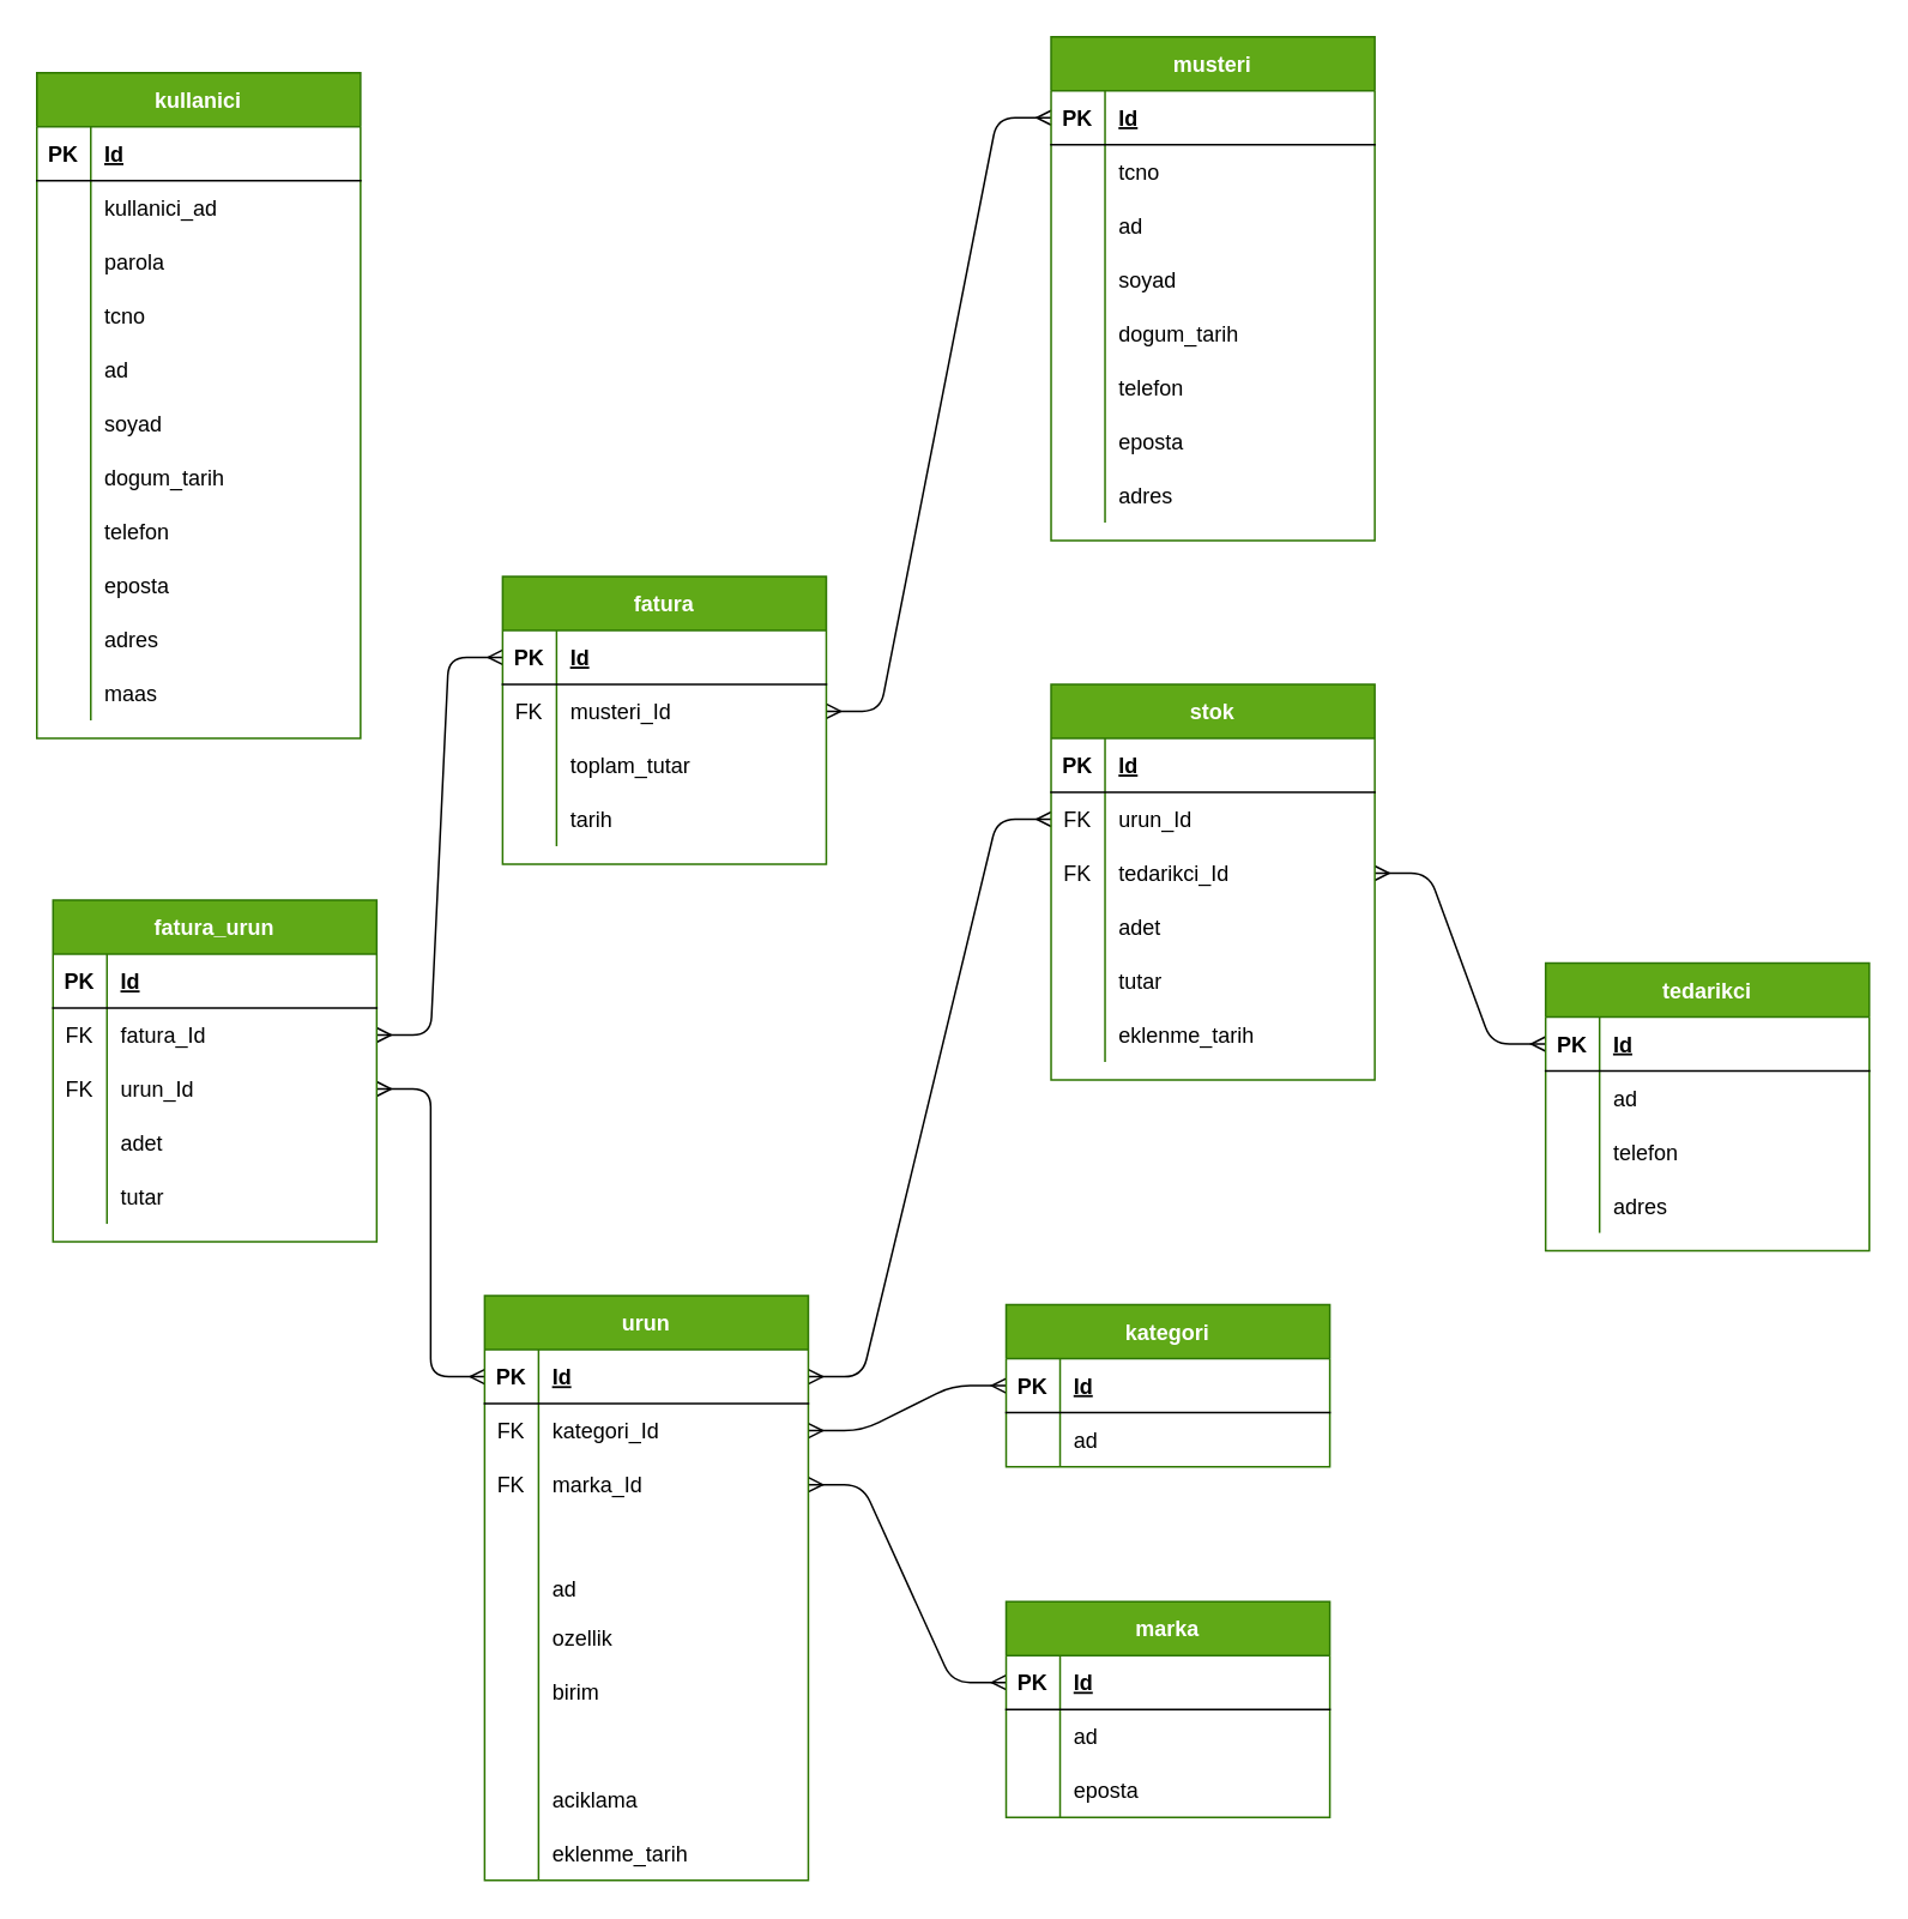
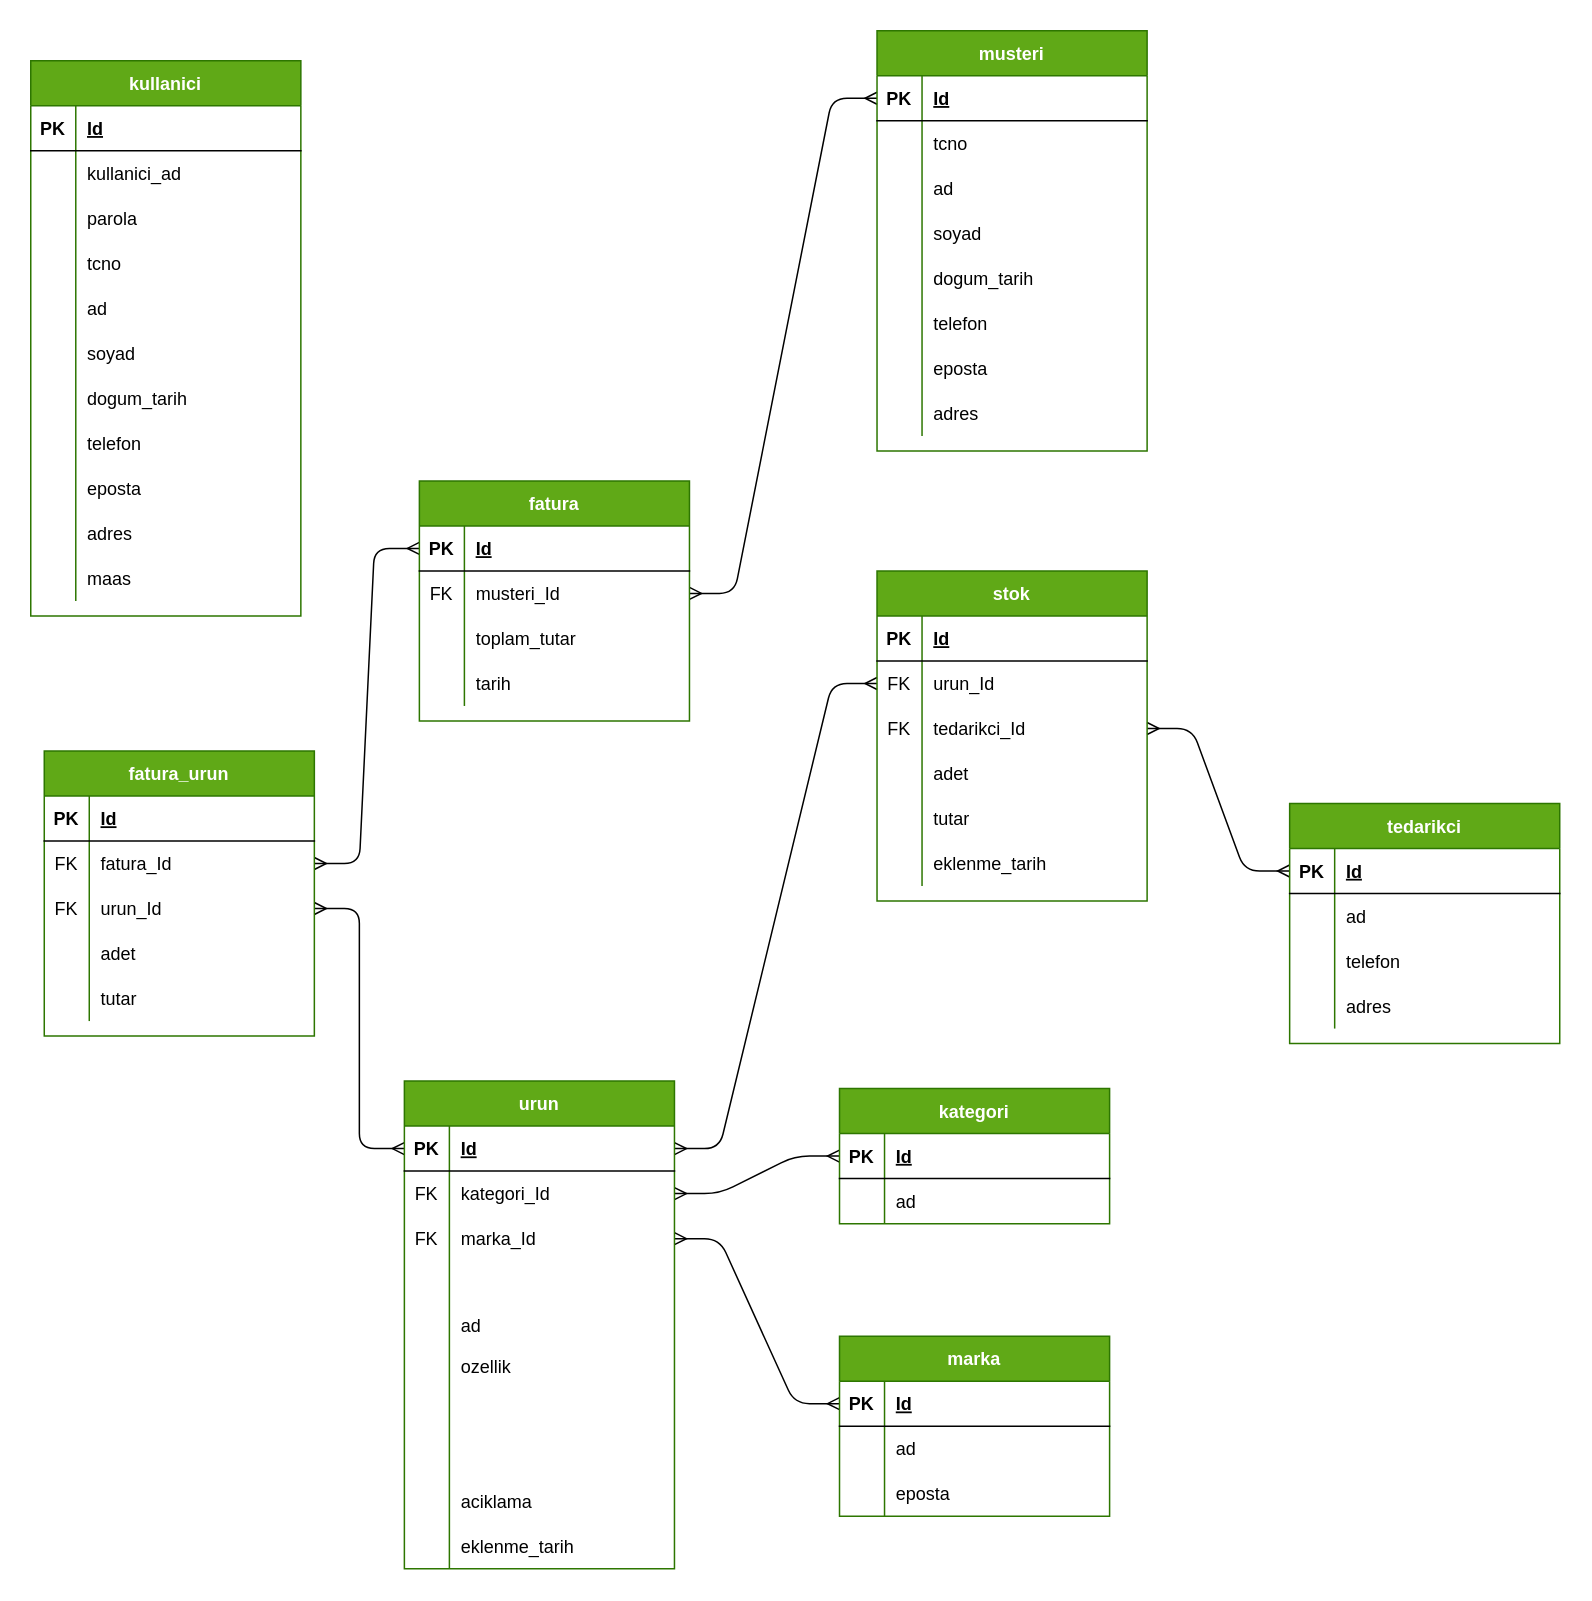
- <mxCell id="48" value="birim" style="shape=partialRectangle;connectable=0;fillColor=none;top=0;left=0;bottom=0;right=0;align=left;spacingLeft=6;overflow=hidden;" parent="46" vertex="1"><mxGeometry x="30" width="150" height="30" as="geometry" /></mxCell>
